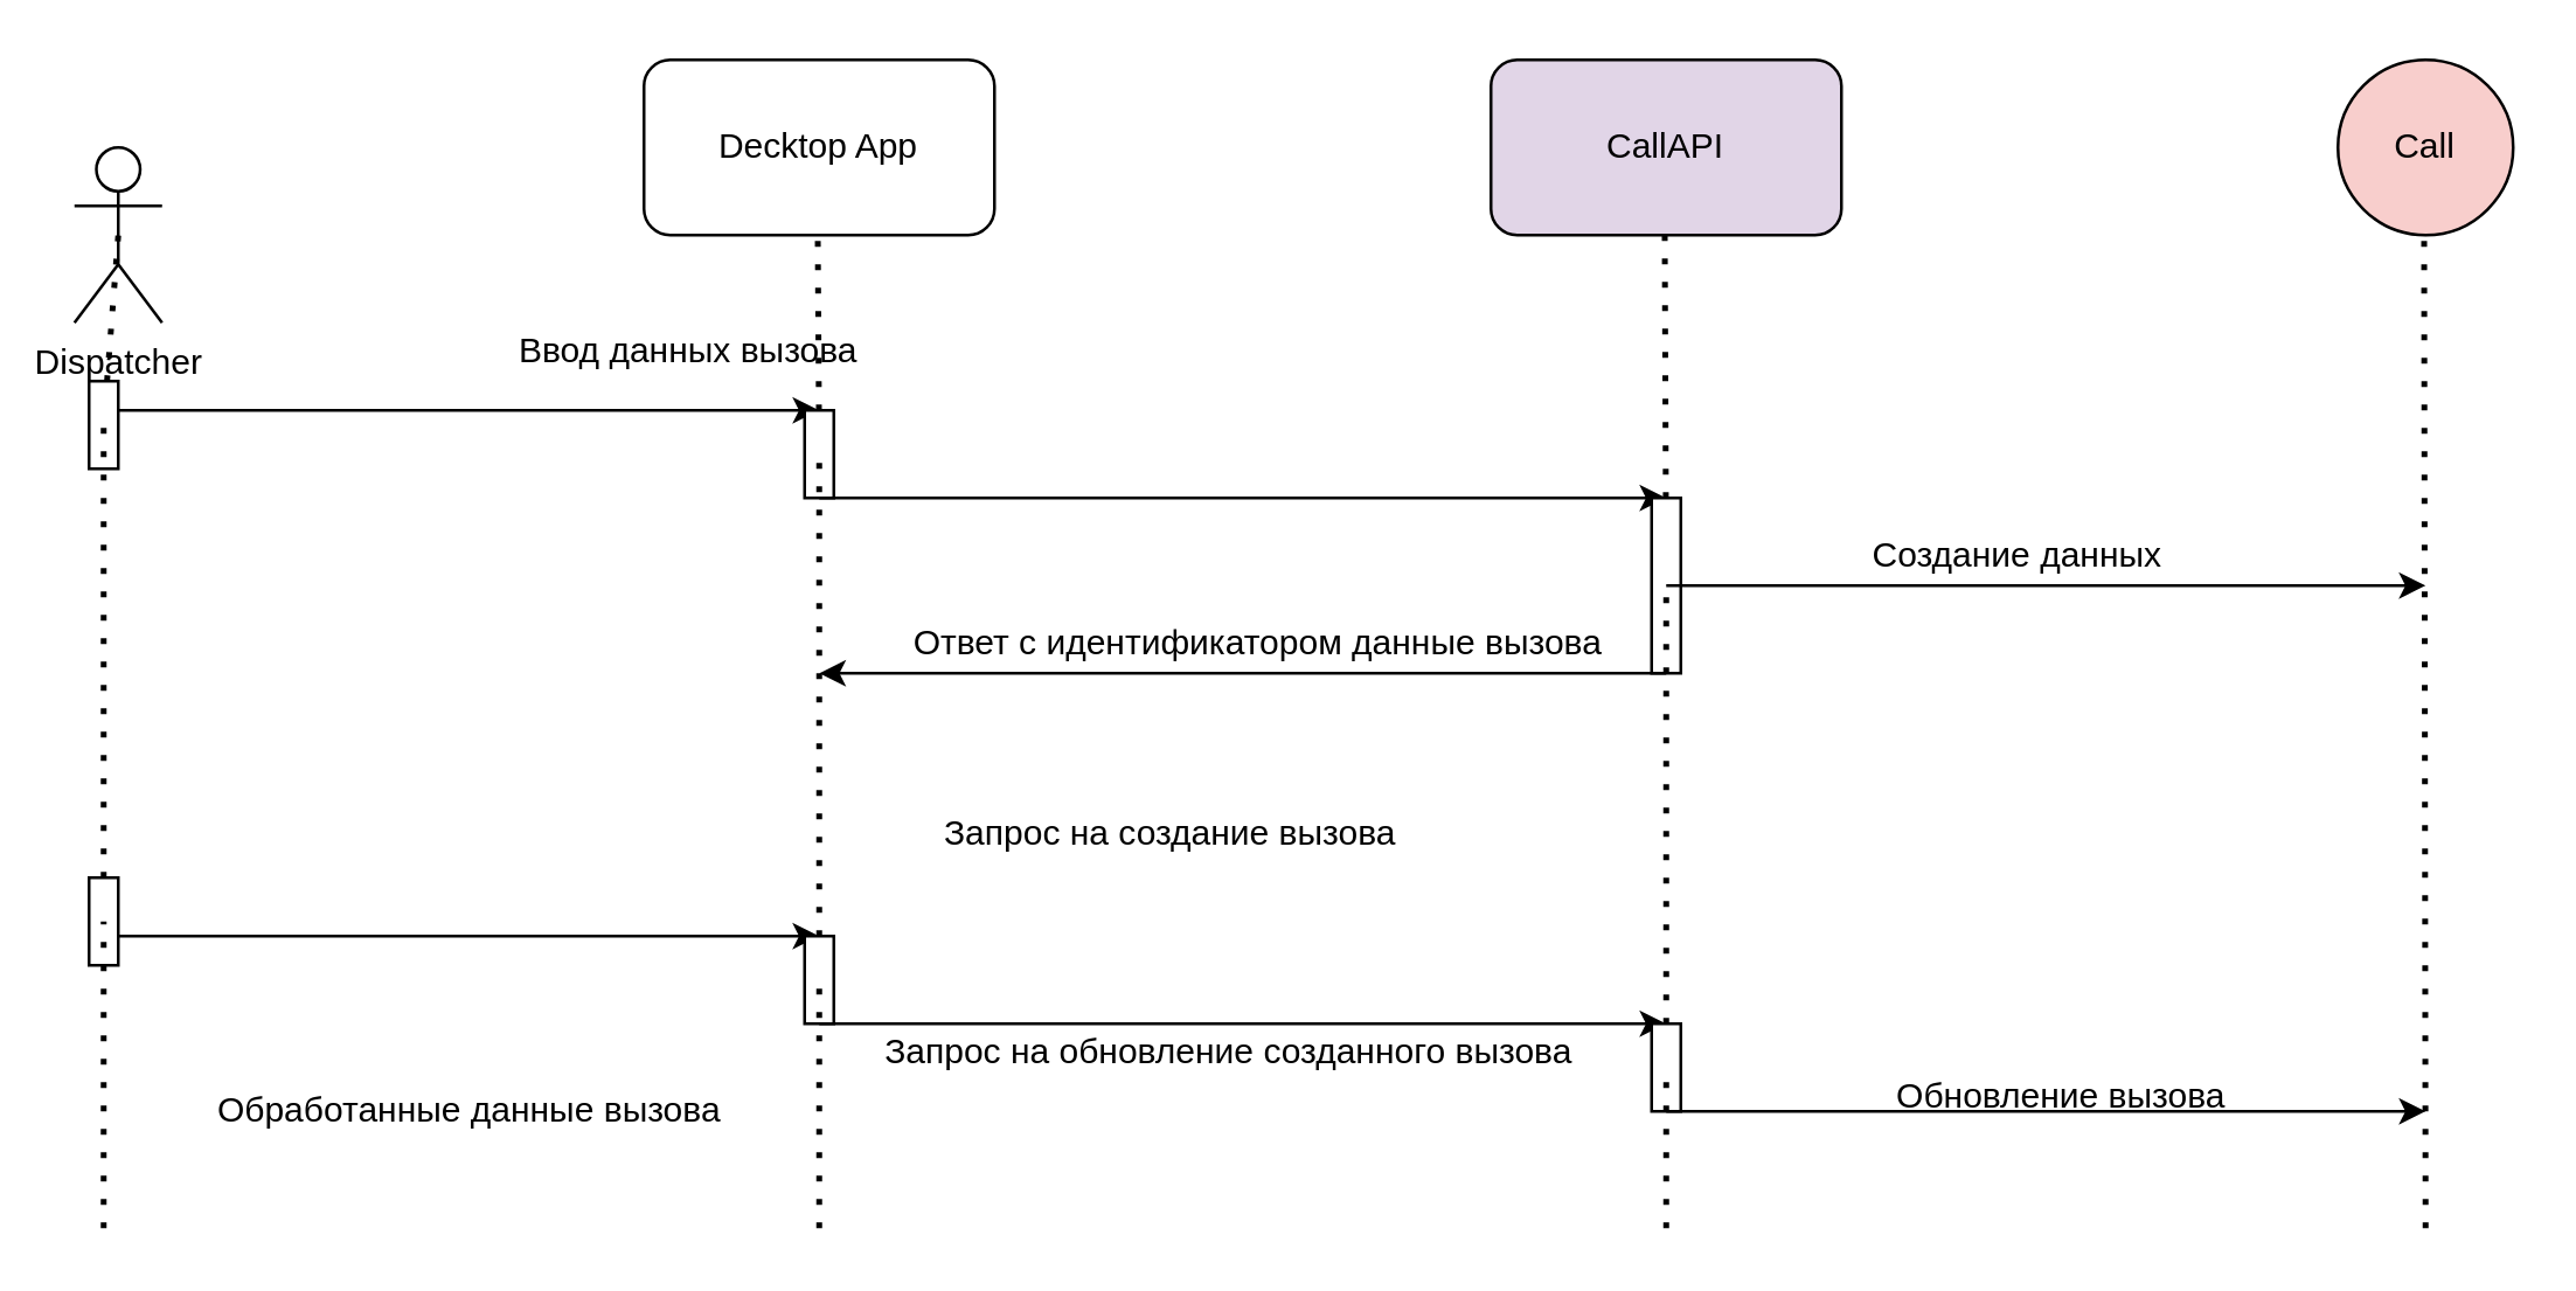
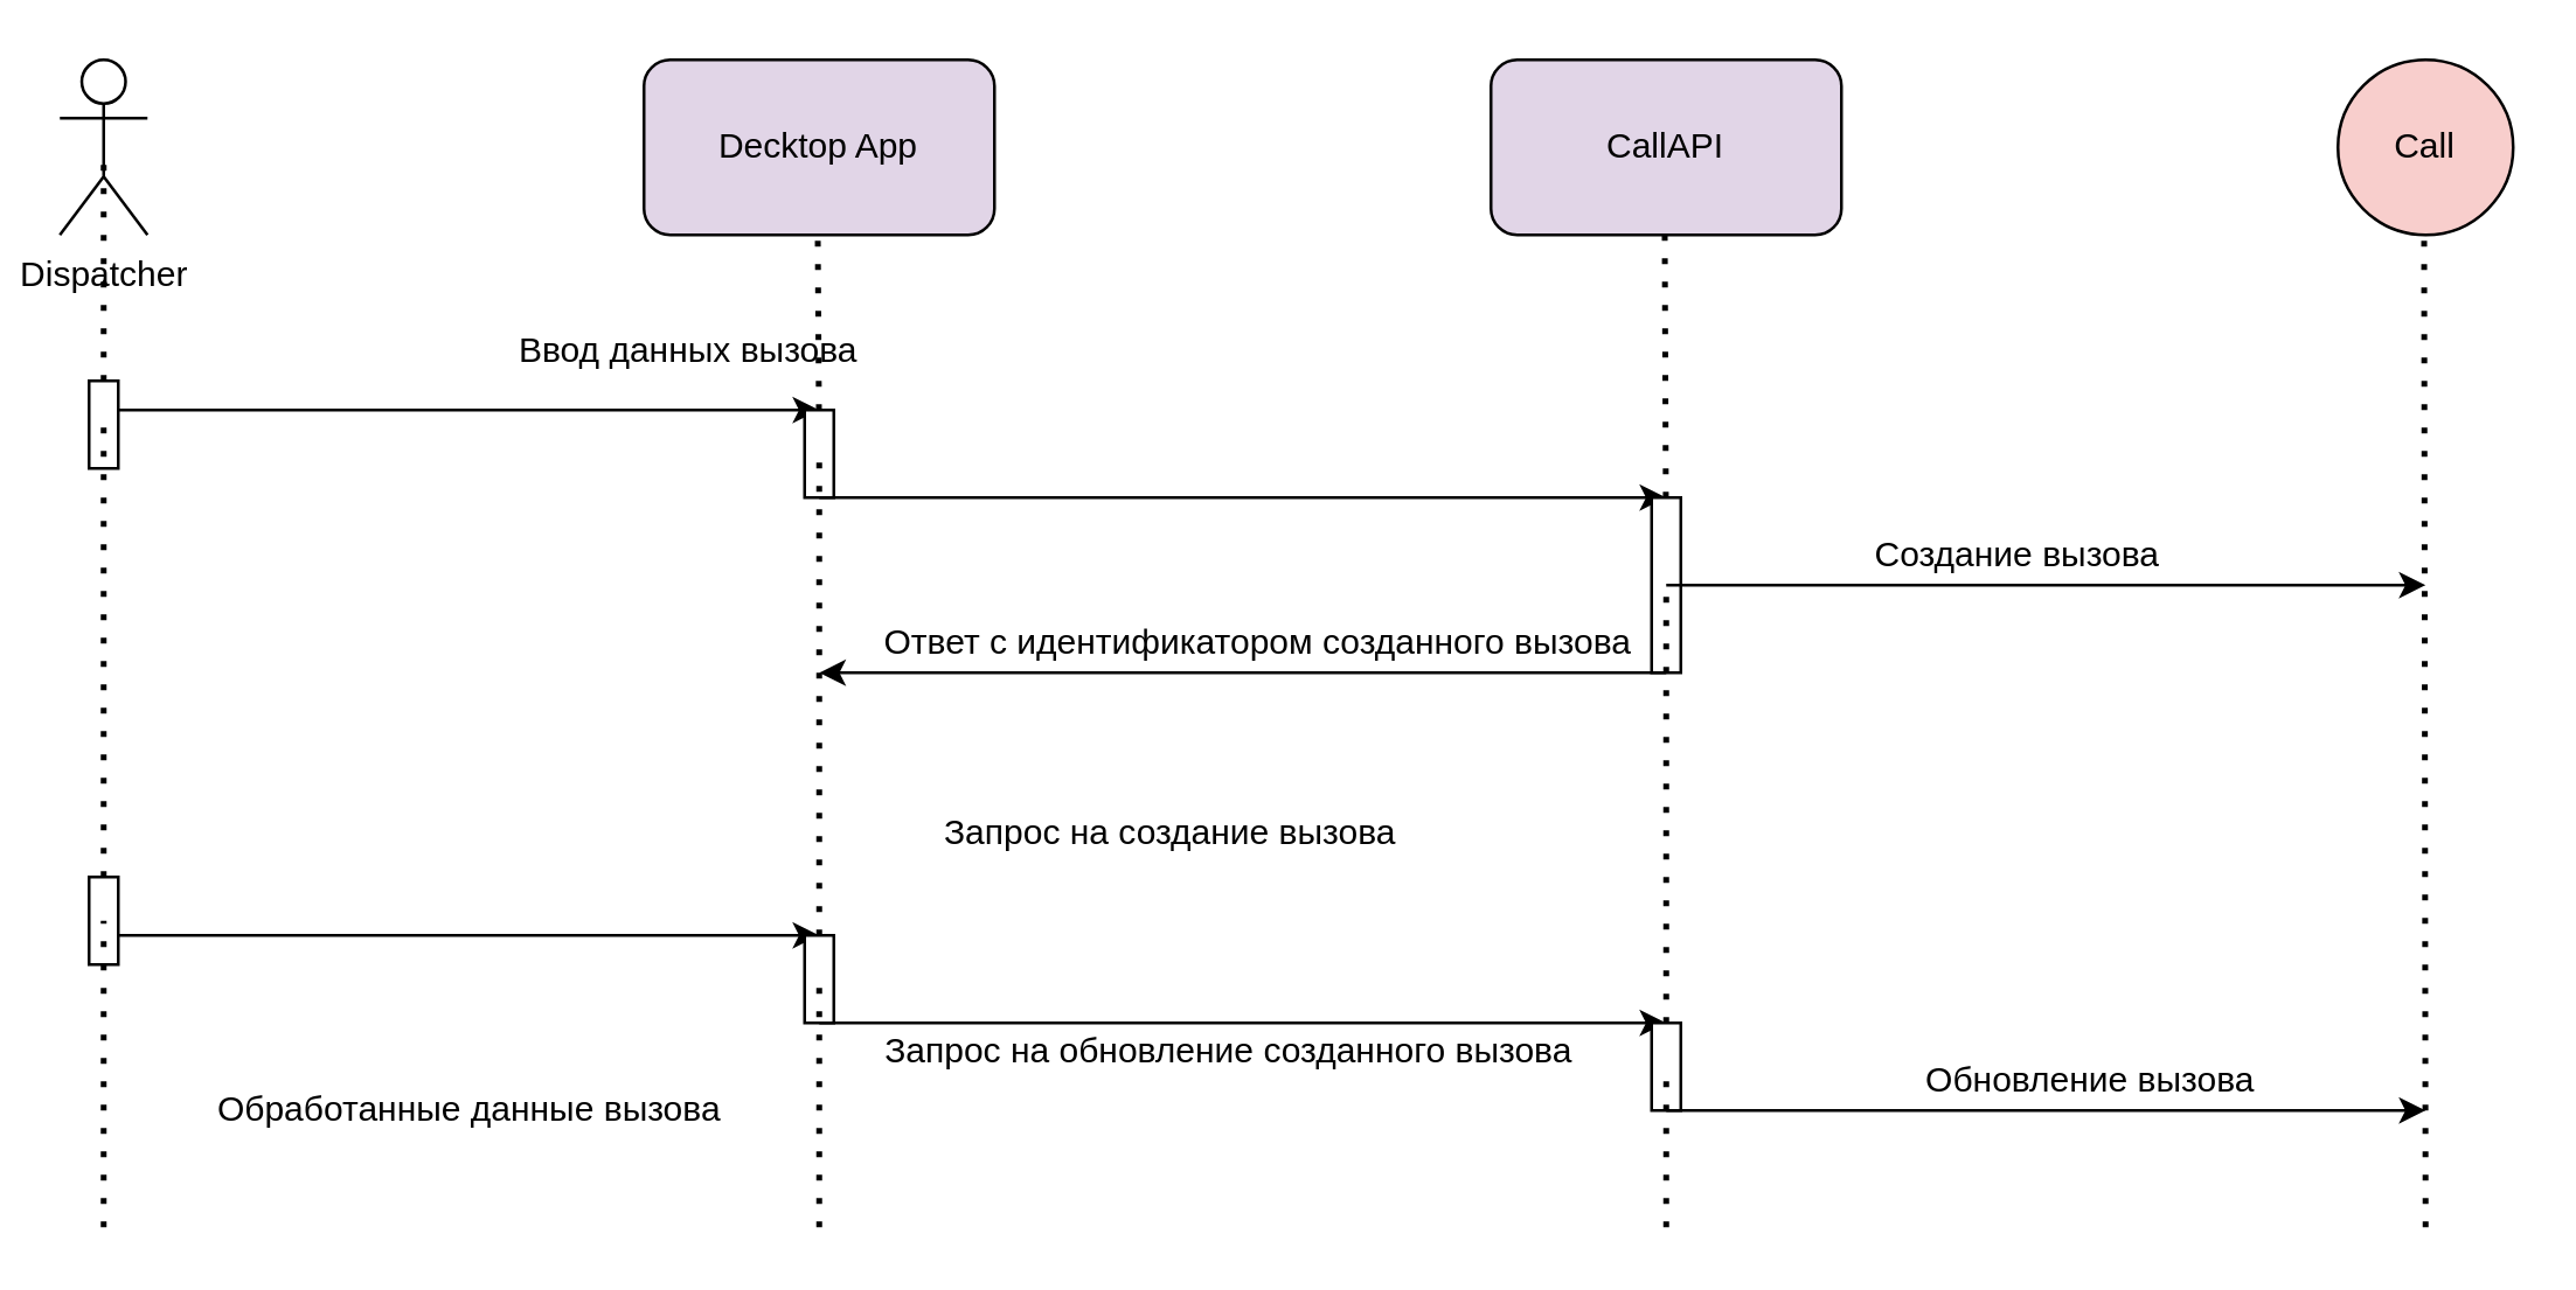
- <mxCell id="2" value="Decktop App" style="rounded=1;whiteSpace=wrap;html=1;" vertex="1" parent="1"><mxGeometry x="220" y="20" width="120" height="60" as="geometry" /></mxCell>
+ <mxCell id="2" value="Decktop App" style="rounded=1;whiteSpace=wrap;html=1;fillColor=#e1d5e7;" vertex="1" parent="1"><mxGeometry x="220" y="20" width="120" height="60" as="geometry" /></mxCell>
- <mxCell id="3" value="Dispatcher" style="shape=umlActor;verticalLabelPosition=bottom;verticalAlign=top;html=1;outlineConnect=0;" vertex="1" parent="1"><mxGeometry x="25" y="50" width="30" height="60" as="geometry" /></mxCell>
+ <mxCell id="3" value="Dispatcher" style="shape=umlActor;verticalLabelPosition=bottom;verticalAlign=top;html=1;outlineConnect=0;" vertex="1" parent="1"><mxGeometry x="20" y="20" width="30" height="60" as="geometry" /></mxCell>
- <mxCell id="20" value="Создание данных" style="text;html=1;align=center;verticalAlign=middle;resizable=0;points=[];autosize=1;strokeColor=none;fillColor=none;" vertex="1" parent="1"><mxGeometry x="635" y="180" width="110" height="20" as="geometry" /></mxCell>
+ <mxCell id="20" value="Создание вызова" style="text;html=1;align=center;verticalAlign=middle;resizable=0;points=[];autosize=1;strokeColor=none;fillColor=none;" vertex="1" parent="1"><mxGeometry x="635" y="180" width="110" height="20" as="geometry" /></mxCell>
- <mxCell id="22" value="Ответ с идентификатором данные вызова" style="text;html=1;align=center;verticalAlign=middle;resizable=0;points=[];autosize=1;strokeColor=none;fillColor=none;" vertex="1" parent="1"><mxGeometry x="295" y="210" width="270" height="20" as="geometry" /></mxCell>
+ <mxCell id="22" value="Ответ с идентификатором созданного вызова" style="text;html=1;align=center;verticalAlign=middle;resizable=0;points=[];autosize=1;strokeColor=none;fillColor=none;" vertex="1" parent="1"><mxGeometry x="295" y="210" width="270" height="20" as="geometry" /></mxCell>
- <mxCell id="36" value="Обновление вызова" style="text;html=1;align=center;verticalAlign=middle;resizable=0;points=[];autosize=1;strokeColor=none;fillColor=none;" vertex="1" parent="1"><mxGeometry x="640" y="365" width="130" height="20" as="geometry" /></mxCell>
+ <mxCell id="36" value="Обновление вызова" style="text;html=1;align=center;verticalAlign=middle;resizable=0;points=[];autosize=1;strokeColor=none;fillColor=none;" vertex="1" parent="1"><mxGeometry x="650" y="360" width="130" height="20" as="geometry" /></mxCell>
